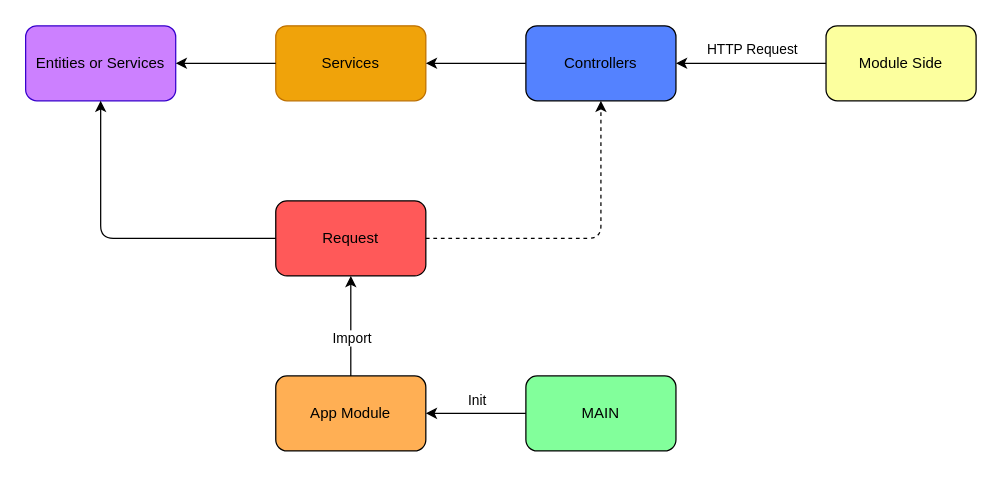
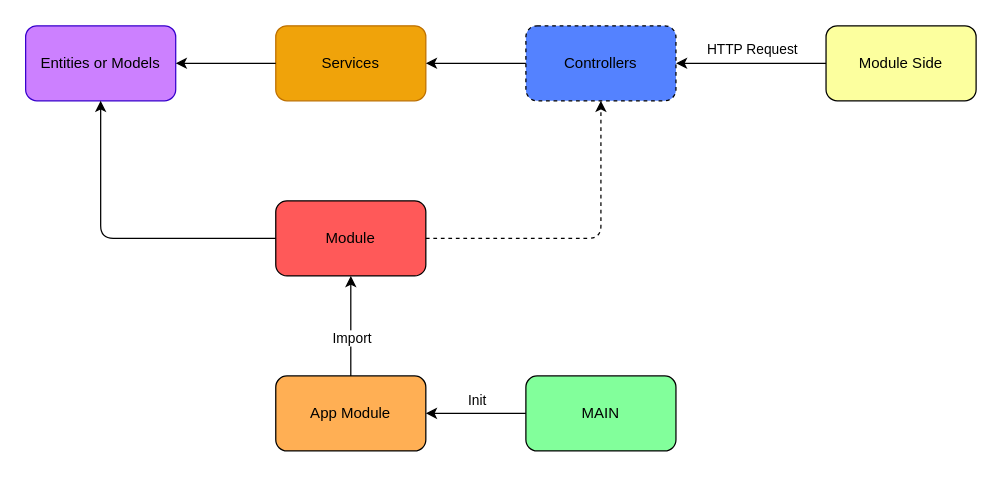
- <mxCell id="2" value="&lt;font color=&quot;#000000&quot;&gt;Entities or Services&lt;/font&gt;" style="rounded=1;whiteSpace=wrap;html=1;fillColor=#CC80FF;fontColor=#ffffff;strokeColor=#3700CC;" parent="1" vertex="1"><mxGeometry y="20" width="120" height="60" as="geometry" x="20" /></mxCell>
+ <mxCell id="2" value="&lt;font color=&quot;#000000&quot;&gt;Entities or Models&lt;/font&gt;" style="rounded=1;whiteSpace=wrap;html=1;fillColor=#CC80FF;fontColor=#ffffff;strokeColor=#3700CC;" parent="1" vertex="1"><mxGeometry y="20" width="120" height="60" as="geometry" x="20" /></mxCell>
- <mxCell id="4" value="Controllers" style="rounded=1;whiteSpace=wrap;html=1;fontColor=#000000;fillColor=#5482FF;" parent="1" vertex="1"><mxGeometry x="420" y="20" width="120" height="60" as="geometry" /></mxCell>
+ <mxCell id="4" value="Controllers" style="rounded=1;whiteSpace=wrap;html=1;fontColor=#000000;fillColor=#5482FF;dashed=1;" parent="1" vertex="1"><mxGeometry x="420" y="20" width="120" height="60" as="geometry" /></mxCell>
- <mxCell id="5" value="Request" style="rounded=1;whiteSpace=wrap;html=1;fontColor=#000000;fillColor=#FF5959;" parent="1" vertex="1"><mxGeometry x="220" y="160" width="120" height="60" as="geometry" /></mxCell>
+ <mxCell id="5" value="Module" style="rounded=1;whiteSpace=wrap;html=1;fontColor=#000000;fillColor=#FF5959;" parent="1" vertex="1"><mxGeometry x="220" y="160" width="120" height="60" as="geometry" /></mxCell>
